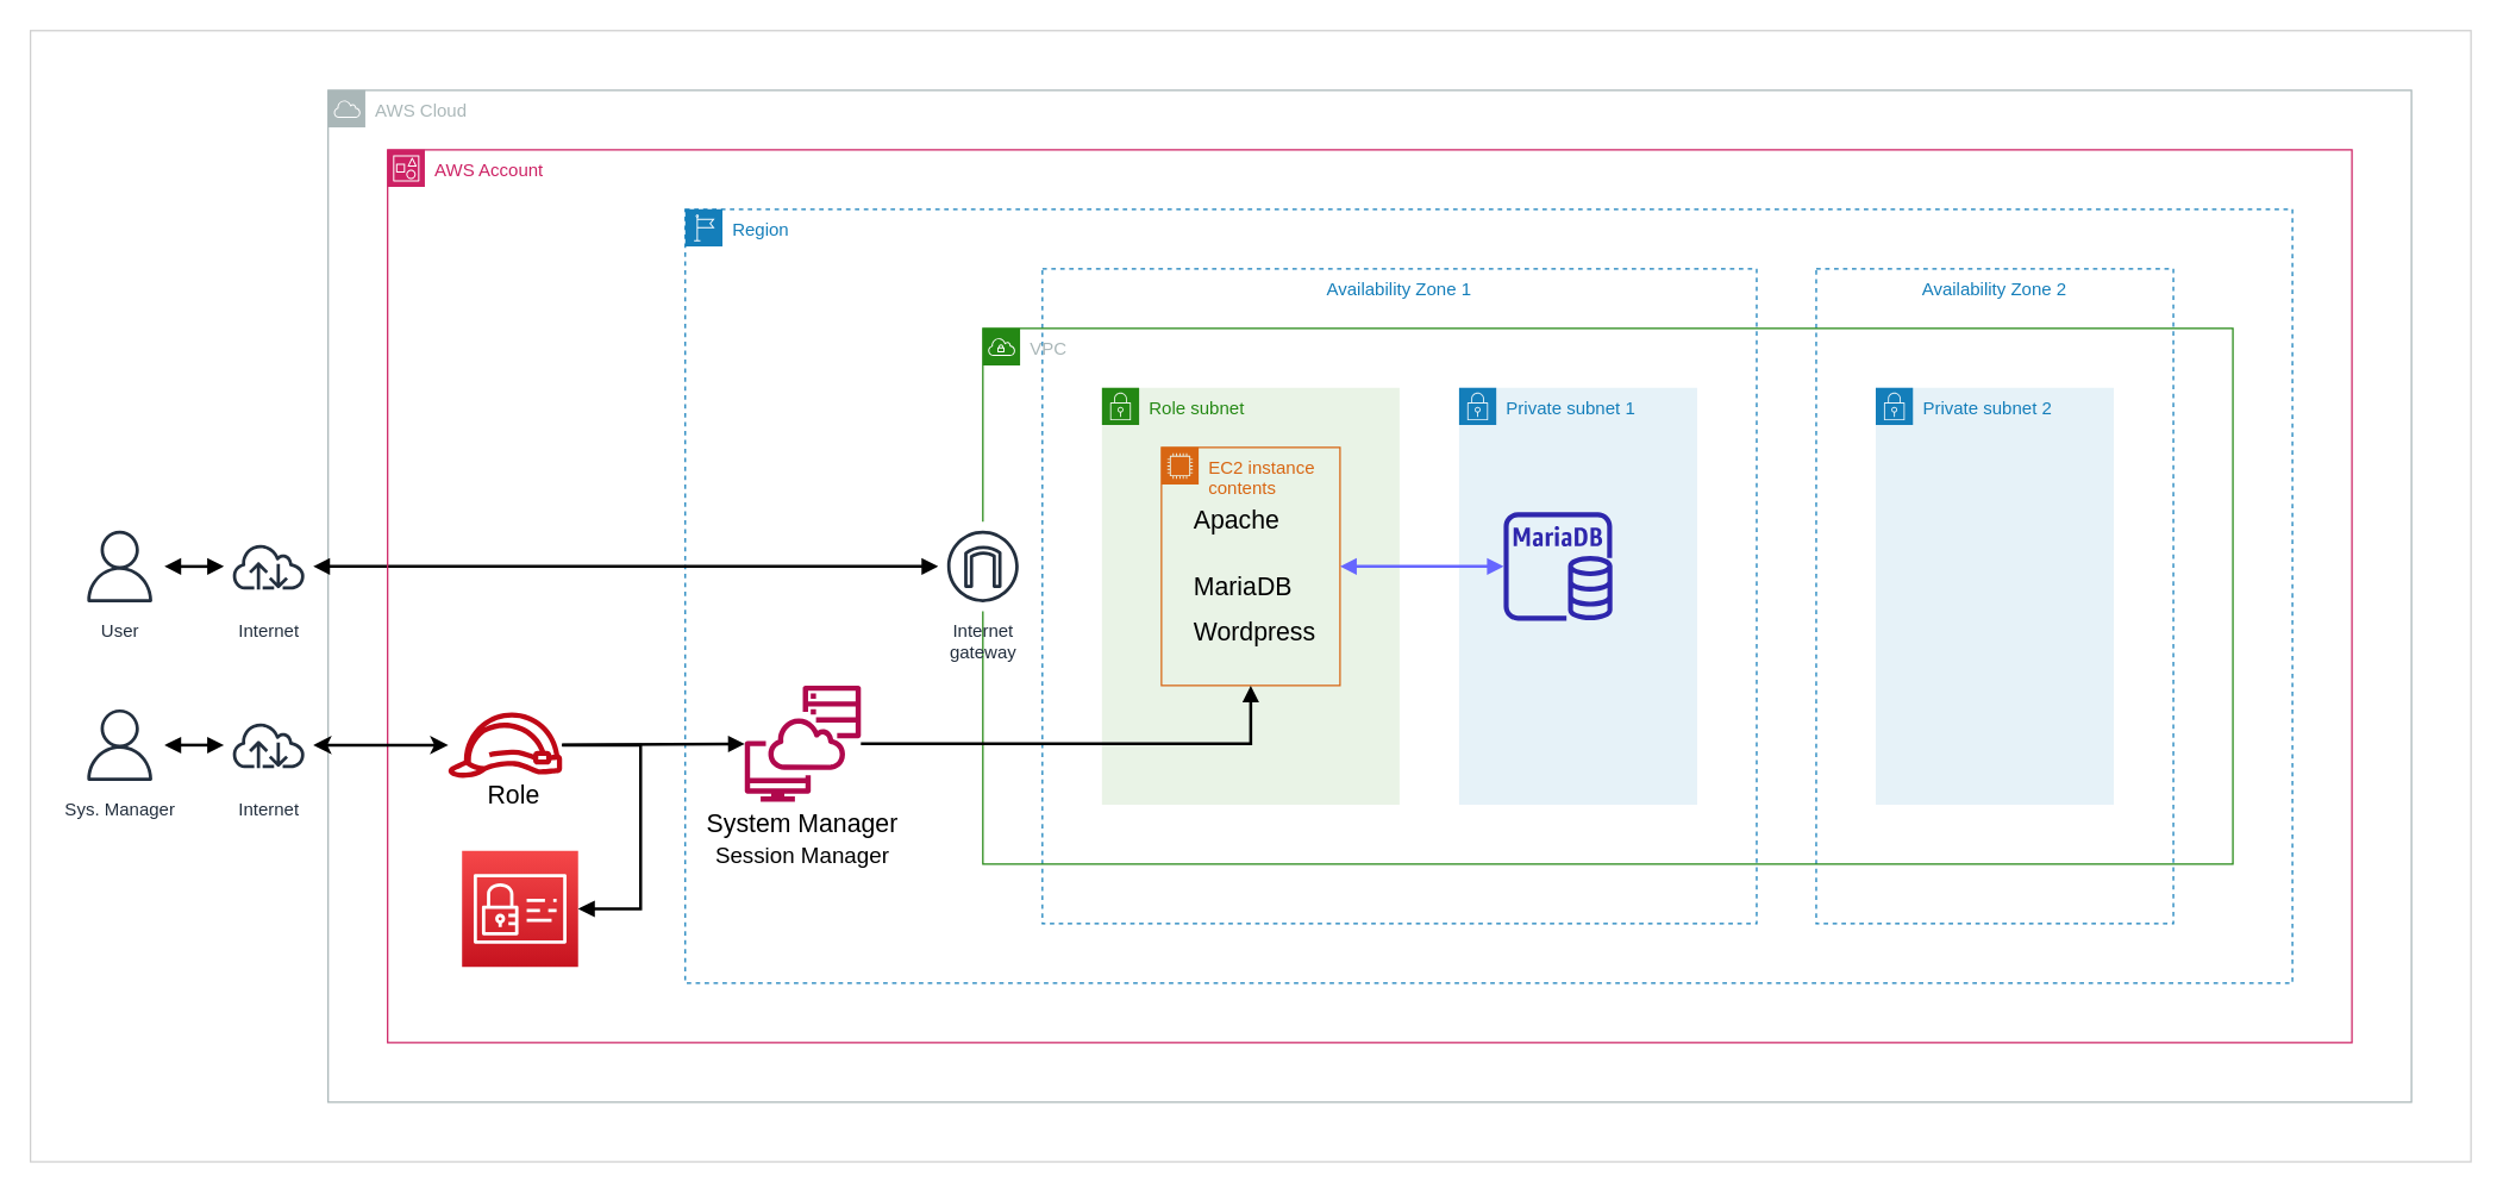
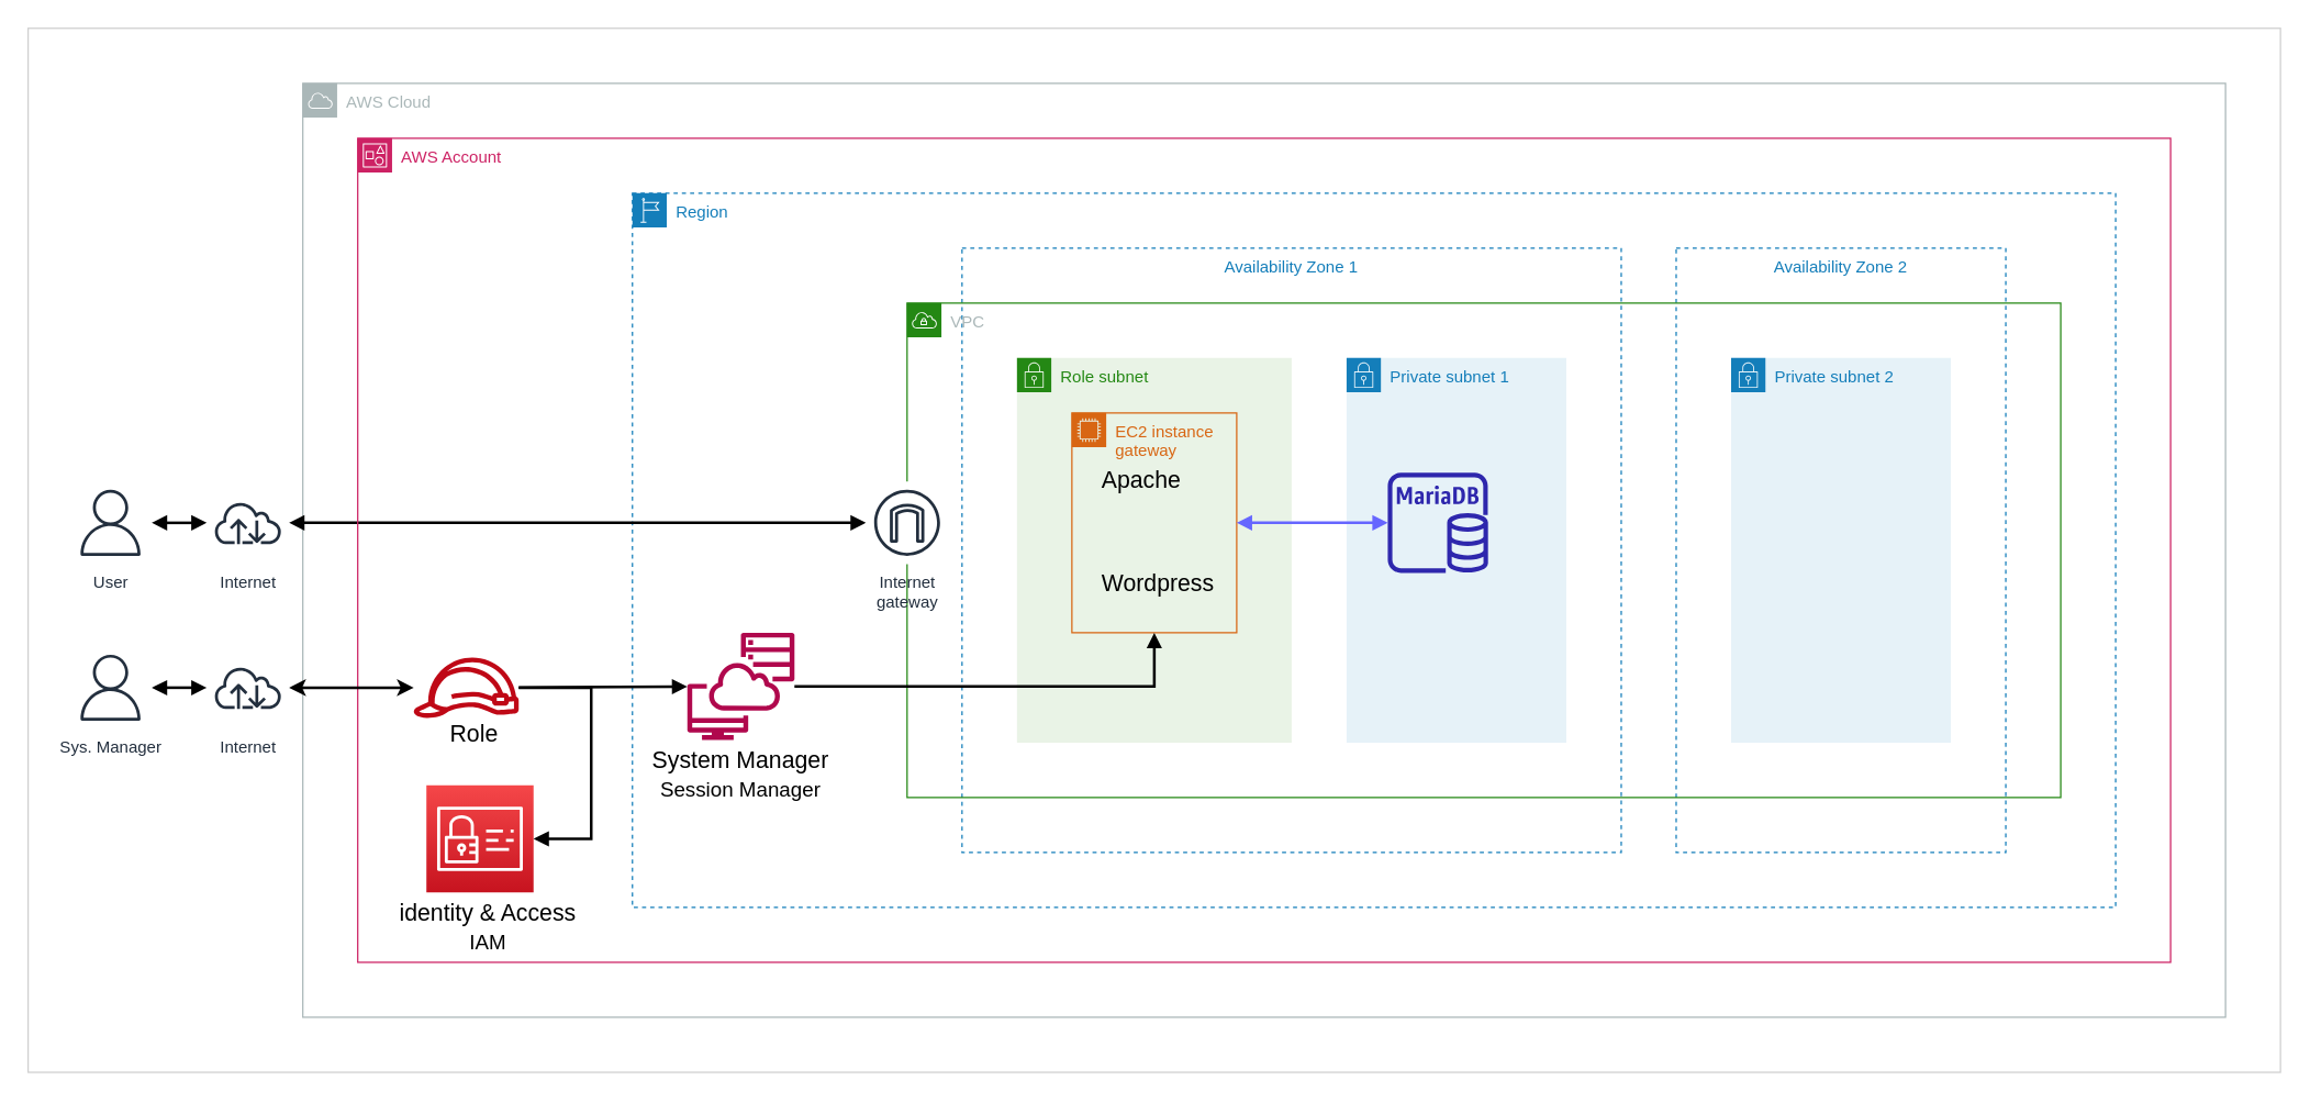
- <mxCell id="20" value="EC2 instance contents" style="points=[[0,0],[0.25,0],[0.5,0],[0.75,0],[1,0],[1,0.25],[1,0.5],[1,0.75],[1,1],[0.75,1],[0.5,1],[0.25,1],[0,1],[0,0.75],[0,0.5],[0,0.25]];outlineConnect=0;gradientColor=none;html=1;whiteSpace=wrap;fontSize=12;fontStyle=0;container=1;pointerEvents=0;collapsible=0;recursiveResize=0;shape=mxgraph.aws4.group;grIcon=mxgraph.aws4.group_ec2_instance_contents;strokeColor=#D86613;fillColor=none;verticalAlign=top;align=left;spacingLeft=30;fontColor=#D86613;dashed=0;" parent="19" vertex="1"><mxGeometry x="40" y="40" width="120" height="160" as="geometry" /></mxCell>
+ <mxCell id="20" value="EC2 instance gateway" style="points=[[0,0],[0.25,0],[0.5,0],[0.75,0],[1,0],[1,0.25],[1,0.5],[1,0.75],[1,1],[0.75,1],[0.5,1],[0.25,1],[0,1],[0,0.75],[0,0.5],[0,0.25]];outlineConnect=0;gradientColor=none;html=1;whiteSpace=wrap;fontSize=12;fontStyle=0;container=1;pointerEvents=0;collapsible=0;recursiveResize=0;shape=mxgraph.aws4.group;grIcon=mxgraph.aws4.group_ec2_instance_contents;strokeColor=#D86613;fillColor=none;verticalAlign=top;align=left;spacingLeft=30;fontColor=#D86613;dashed=0;" parent="19" vertex="1"><mxGeometry x="40" y="40" width="120" height="160" as="geometry" /></mxCell>
- <mxCell id="27" value="&lt;font color=&quot;#000000&quot; style=&quot;font-size: 17px;&quot;&gt;MariaDB&lt;/font&gt;" style="text;html=1;align=left;verticalAlign=middle;whiteSpace=wrap;rounded=0;labelBackgroundColor=none;fillColor=none;fontSize=17;" parent="1" vertex="1"><mxGeometry x="800" y="380" width="60" height="30" as="geometry" /></mxCell>
+ <mxCell id="34" value="&lt;font color=&quot;#000000&quot; style=&quot;&quot;&gt;&lt;font style=&quot;&quot;&gt;identity &amp;amp; Access&lt;br&gt;&lt;/font&gt;&lt;font style=&quot;font-size: 15px;&quot;&gt;IAM&lt;/font&gt;&lt;br&gt;&lt;/font&gt;" style="text;html=1;align=center;verticalAlign=middle;whiteSpace=wrap;rounded=0;labelBackgroundColor=none;fillColor=none;fontSize=17;" vertex="1" parent="1"><mxGeometry x="280" y="660" width="150" height="30" as="geometry" /></mxCell>
